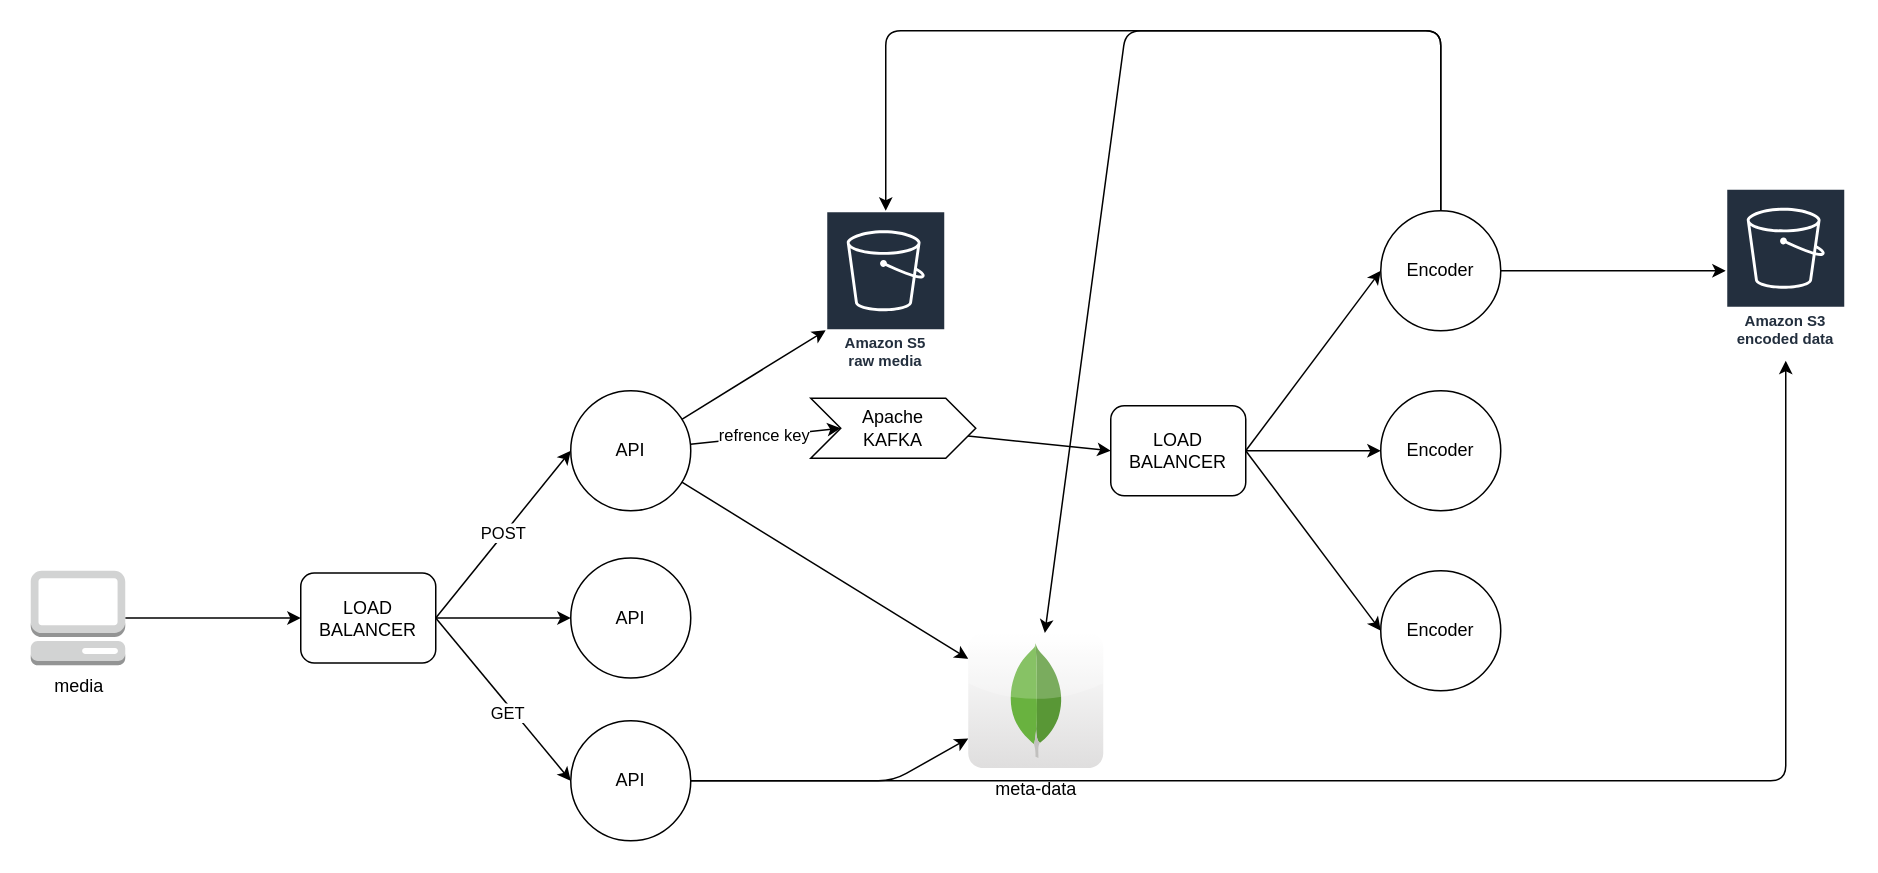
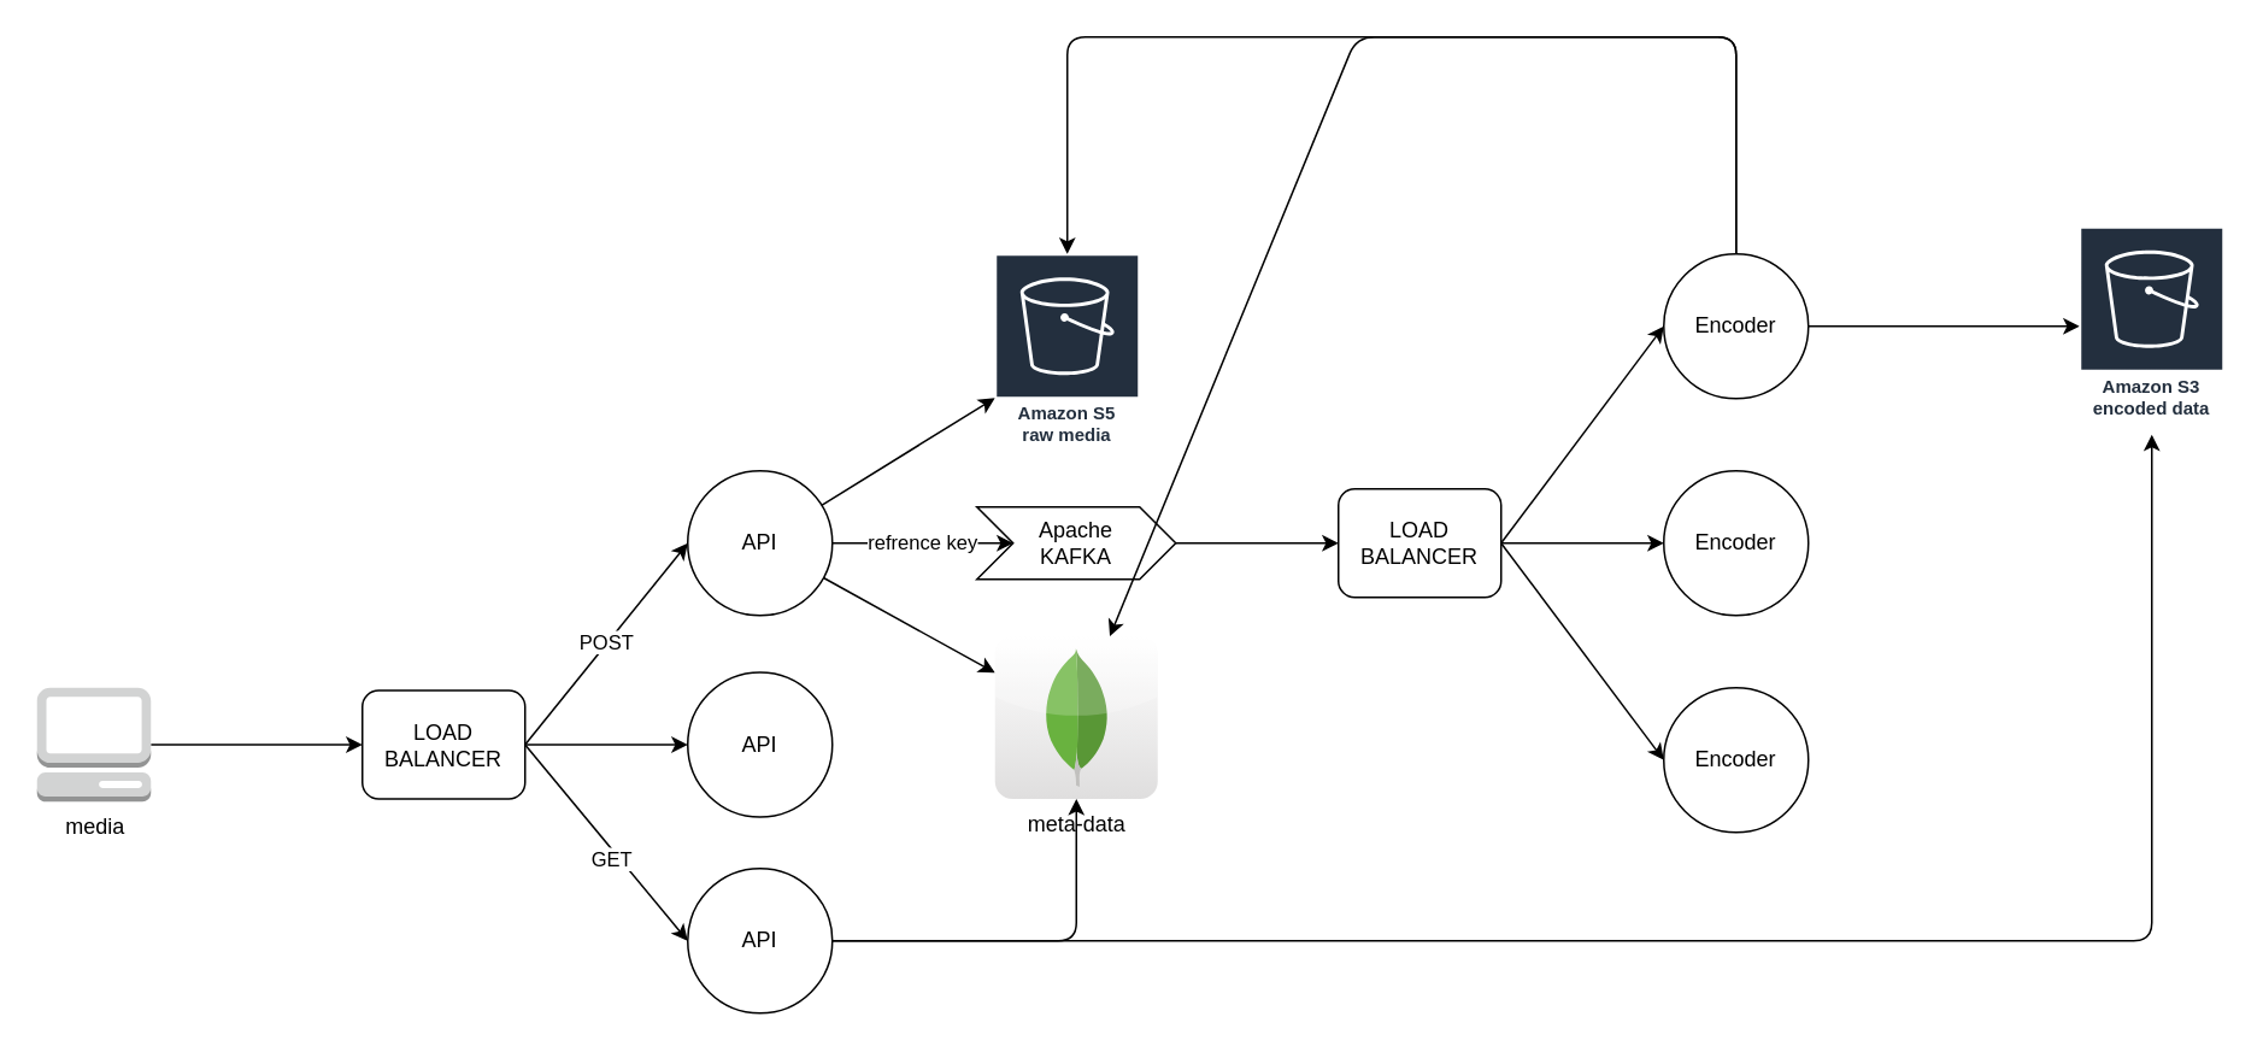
- <mxCell id="20" value="Apache &lt;br&gt;KAFKA" style="shape=step;perimeter=stepPerimeter;whiteSpace=wrap;html=1;fixedSize=1;" parent="1" vertex="1"><mxGeometry x="540" y="265" width="110" height="40" as="geometry" /></mxCell>
+ <mxCell id="20" value="Apache &lt;br&gt;KAFKA" style="shape=step;perimeter=stepPerimeter;whiteSpace=wrap;html=1;fixedSize=1;" parent="1" vertex="1"><mxGeometry x="540" y="280" width="110" height="40" as="geometry" /></mxCell>
- <mxCell id="18" value="meta-data" style="dashed=0;outlineConnect=0;html=1;align=center;labelPosition=center;verticalLabelPosition=bottom;verticalAlign=top;shape=mxgraph.webicons.mongodb;gradientColor=#DFDEDE" parent="1" vertex="1"><mxGeometry x="645" y="421.5" width="90" height="90" as="geometry" /></mxCell>
+ <mxCell id="18" value="meta-data" style="dashed=0;outlineConnect=0;html=1;align=center;labelPosition=center;verticalLabelPosition=bottom;verticalAlign=top;shape=mxgraph.webicons.mongodb;gradientColor=#DFDEDE" parent="1" vertex="1"><mxGeometry x="550" y="351.5" width="90" height="90" as="geometry" /></mxCell>
